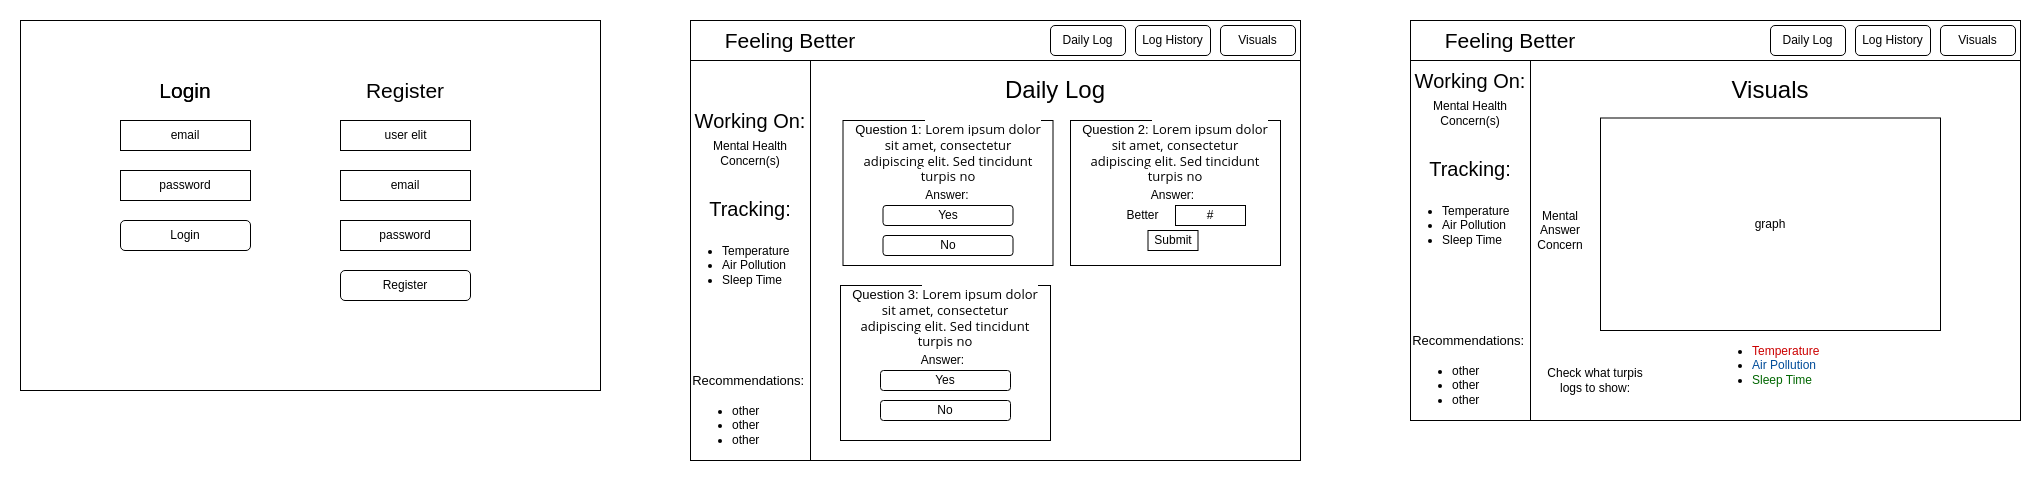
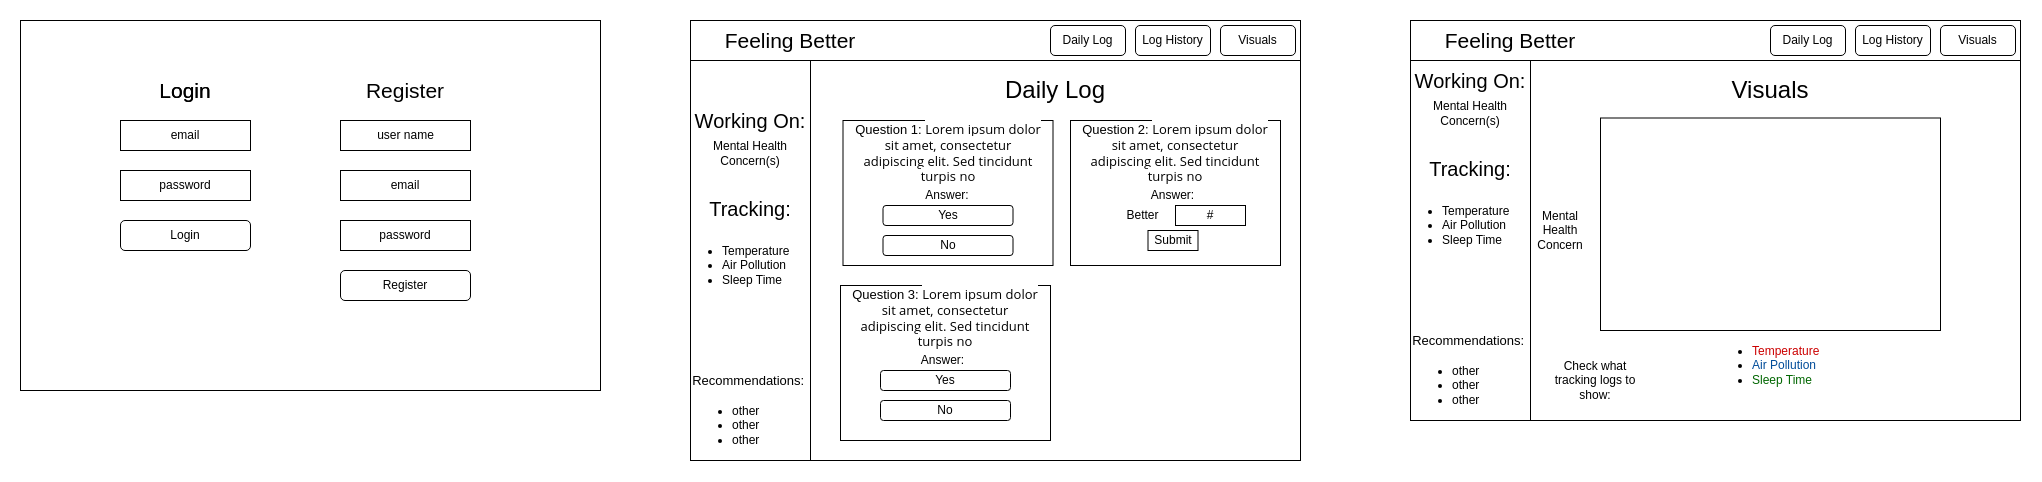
- <mxCell id="11" value="user elit" style="text;html=1;strokeColor=none;fillColor=none;align=center;verticalAlign=middle;whiteSpace=wrap;rounded=0;" vertex="1" parent="1"><mxGeometry x="372.5" y="125" width="65" height="20" as="geometry" /></mxCell>
+ <mxCell id="11" value="user name" style="text;html=1;strokeColor=none;fillColor=none;align=center;verticalAlign=middle;whiteSpace=wrap;rounded=0;" vertex="1" parent="1"><mxGeometry x="372.5" y="125" width="65" height="20" as="geometry" /></mxCell>
- <mxCell id="57" value="graph" style="text;html=1;strokeColor=none;fillColor=none;align=center;verticalAlign=middle;whiteSpace=wrap;rounded=0;" vertex="1" parent="1"><mxGeometry x="1740" y="213.75" width="60" height="20" as="geometry" /></mxCell>
- <mxCell id="60" value="Mental Answer Concern" style="text;html=1;strokeColor=none;fillColor=none;align=center;verticalAlign=middle;whiteSpace=wrap;rounded=0;" vertex="1" parent="1"><mxGeometry x="1530" y="220" width="60" height="20" as="geometry" /></mxCell>
+ <mxCell id="60" value="Mental Health Concern" style="text;html=1;strokeColor=none;fillColor=none;align=center;verticalAlign=middle;whiteSpace=wrap;rounded=0;" vertex="1" parent="1"><mxGeometry x="1530" y="220" width="60" height="20" as="geometry" /></mxCell>
- <mxCell id="58" value="Check what turpis logs to show:" style="text;html=1;strokeColor=none;fillColor=none;align=center;verticalAlign=middle;whiteSpace=wrap;rounded=0;" vertex="1" parent="1"><mxGeometry x="1540" y="370" width="110" height="20" as="geometry" /></mxCell>
+ <mxCell id="58" value="Check what tracking logs to show:" style="text;html=1;strokeColor=none;fillColor=none;align=center;verticalAlign=middle;whiteSpace=wrap;rounded=0;" vertex="1" parent="1"><mxGeometry x="1540" y="370" width="110" height="20" as="geometry" /></mxCell>
